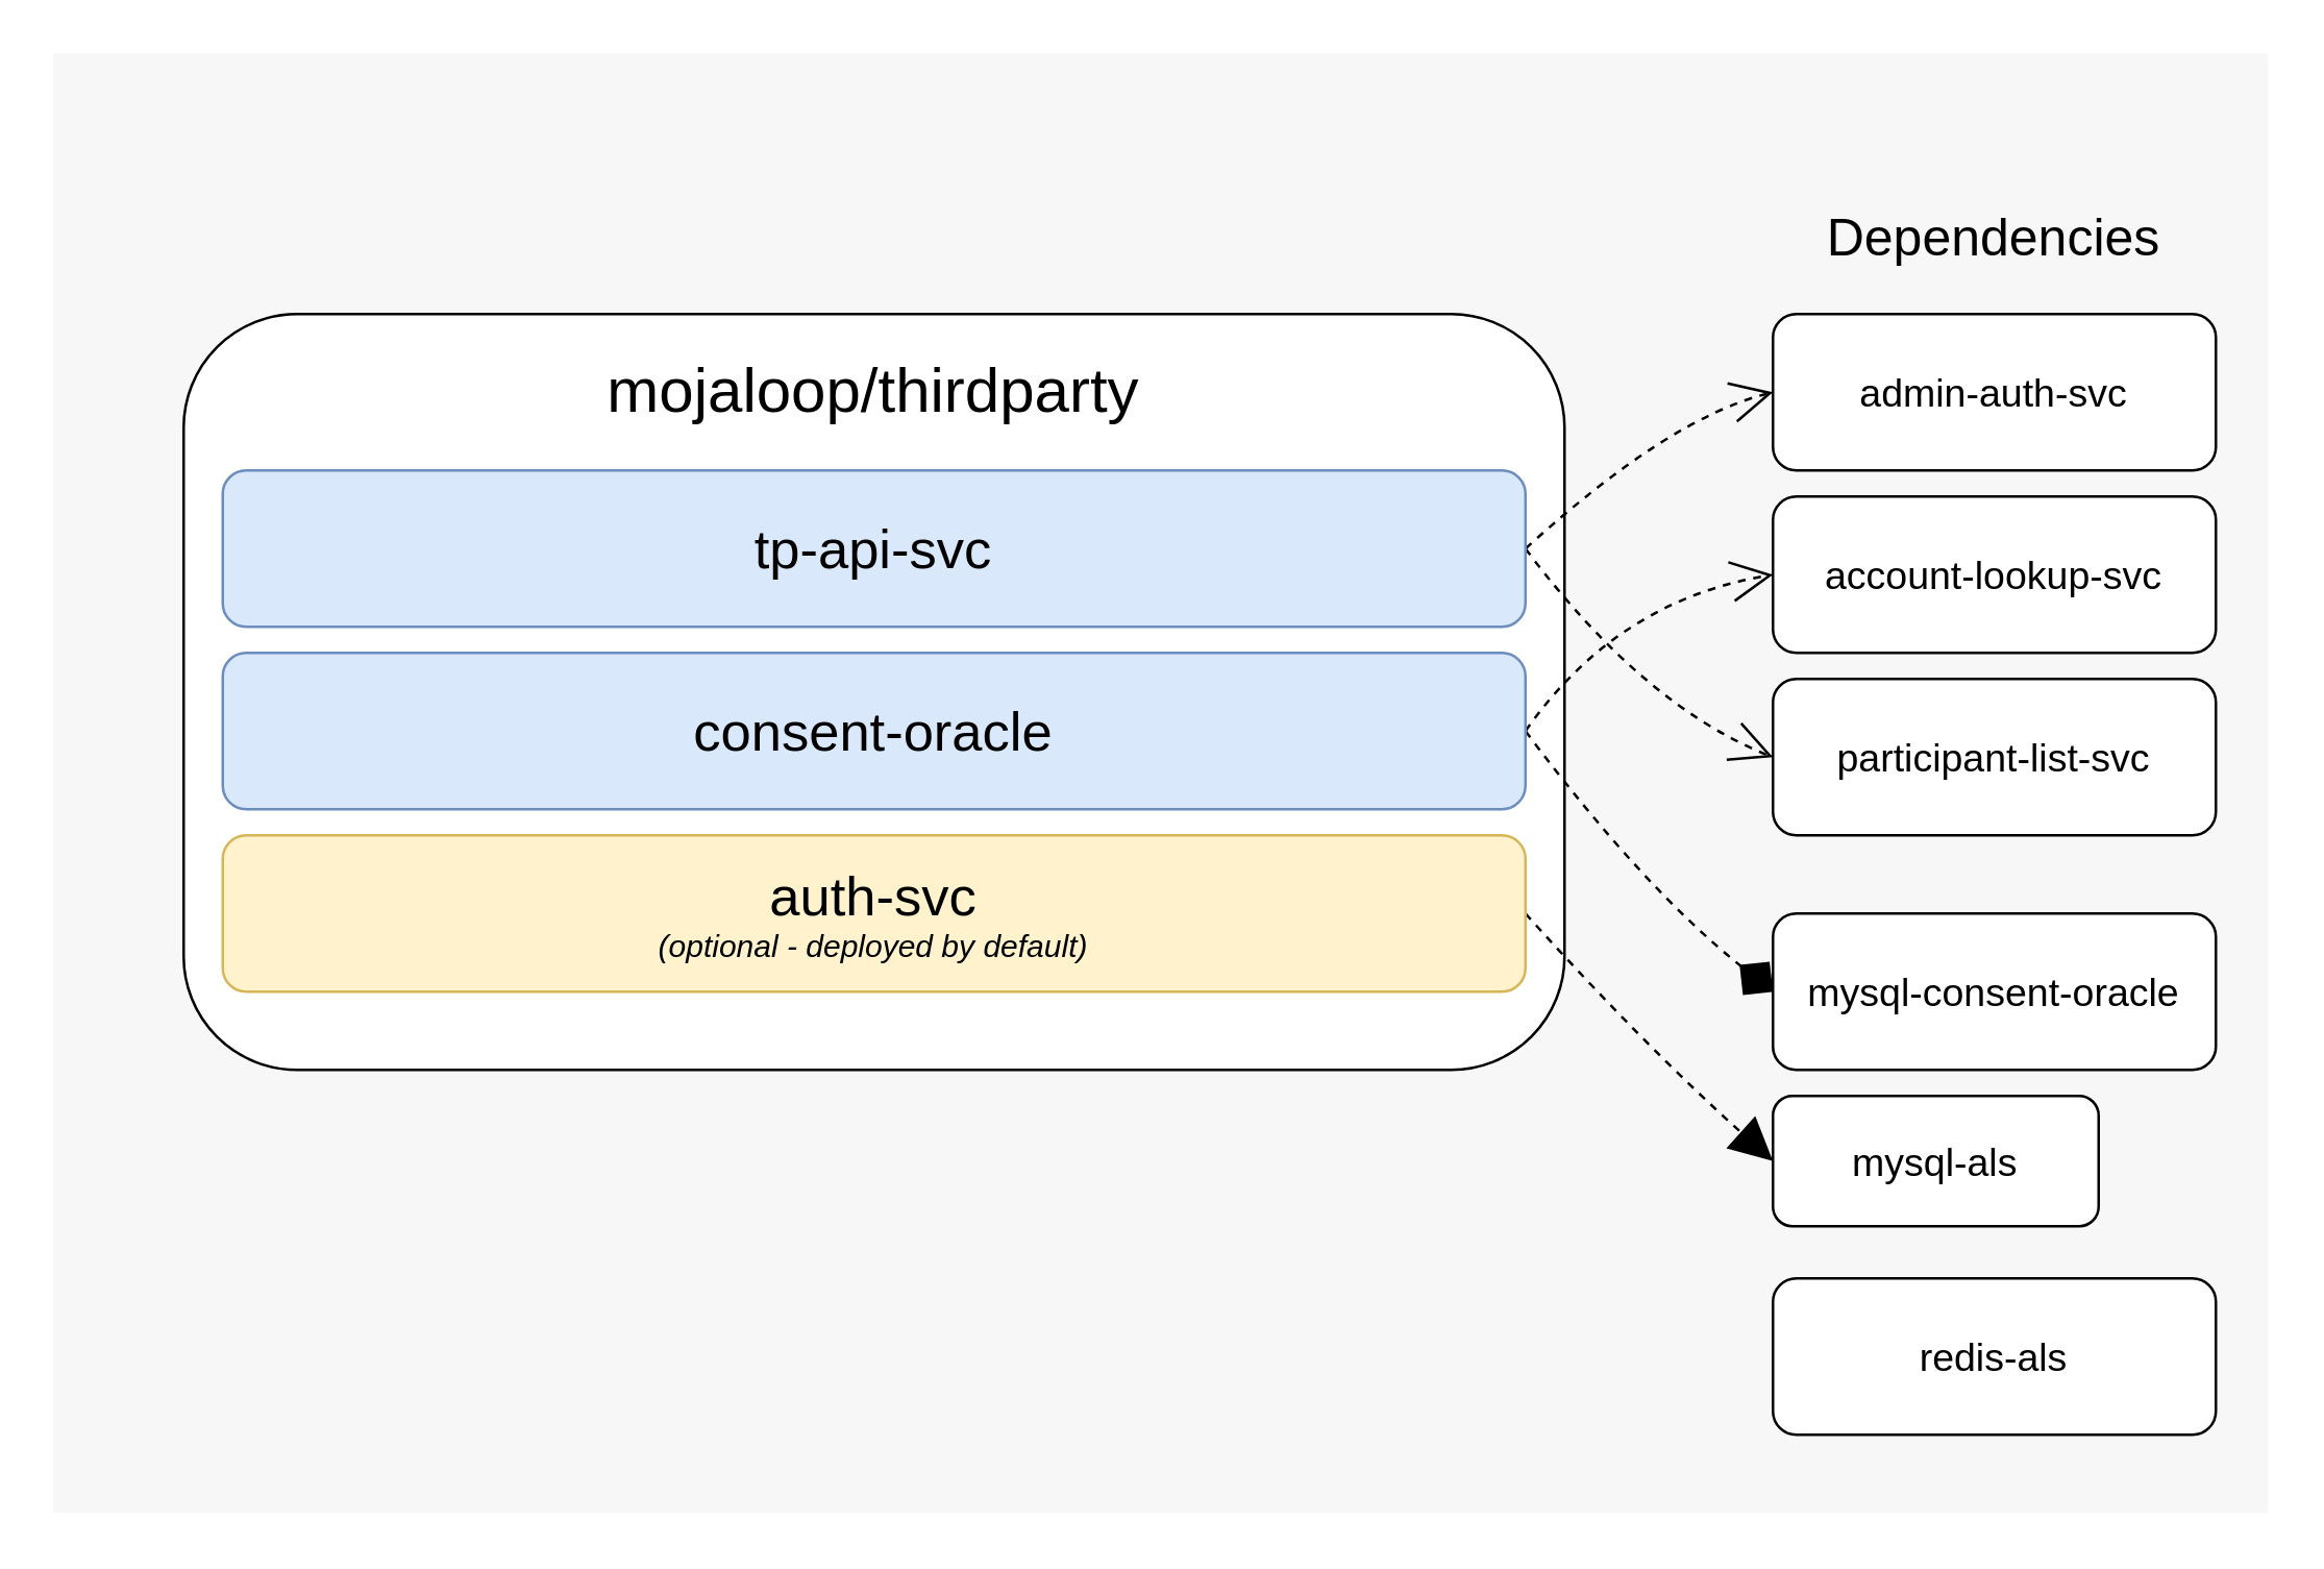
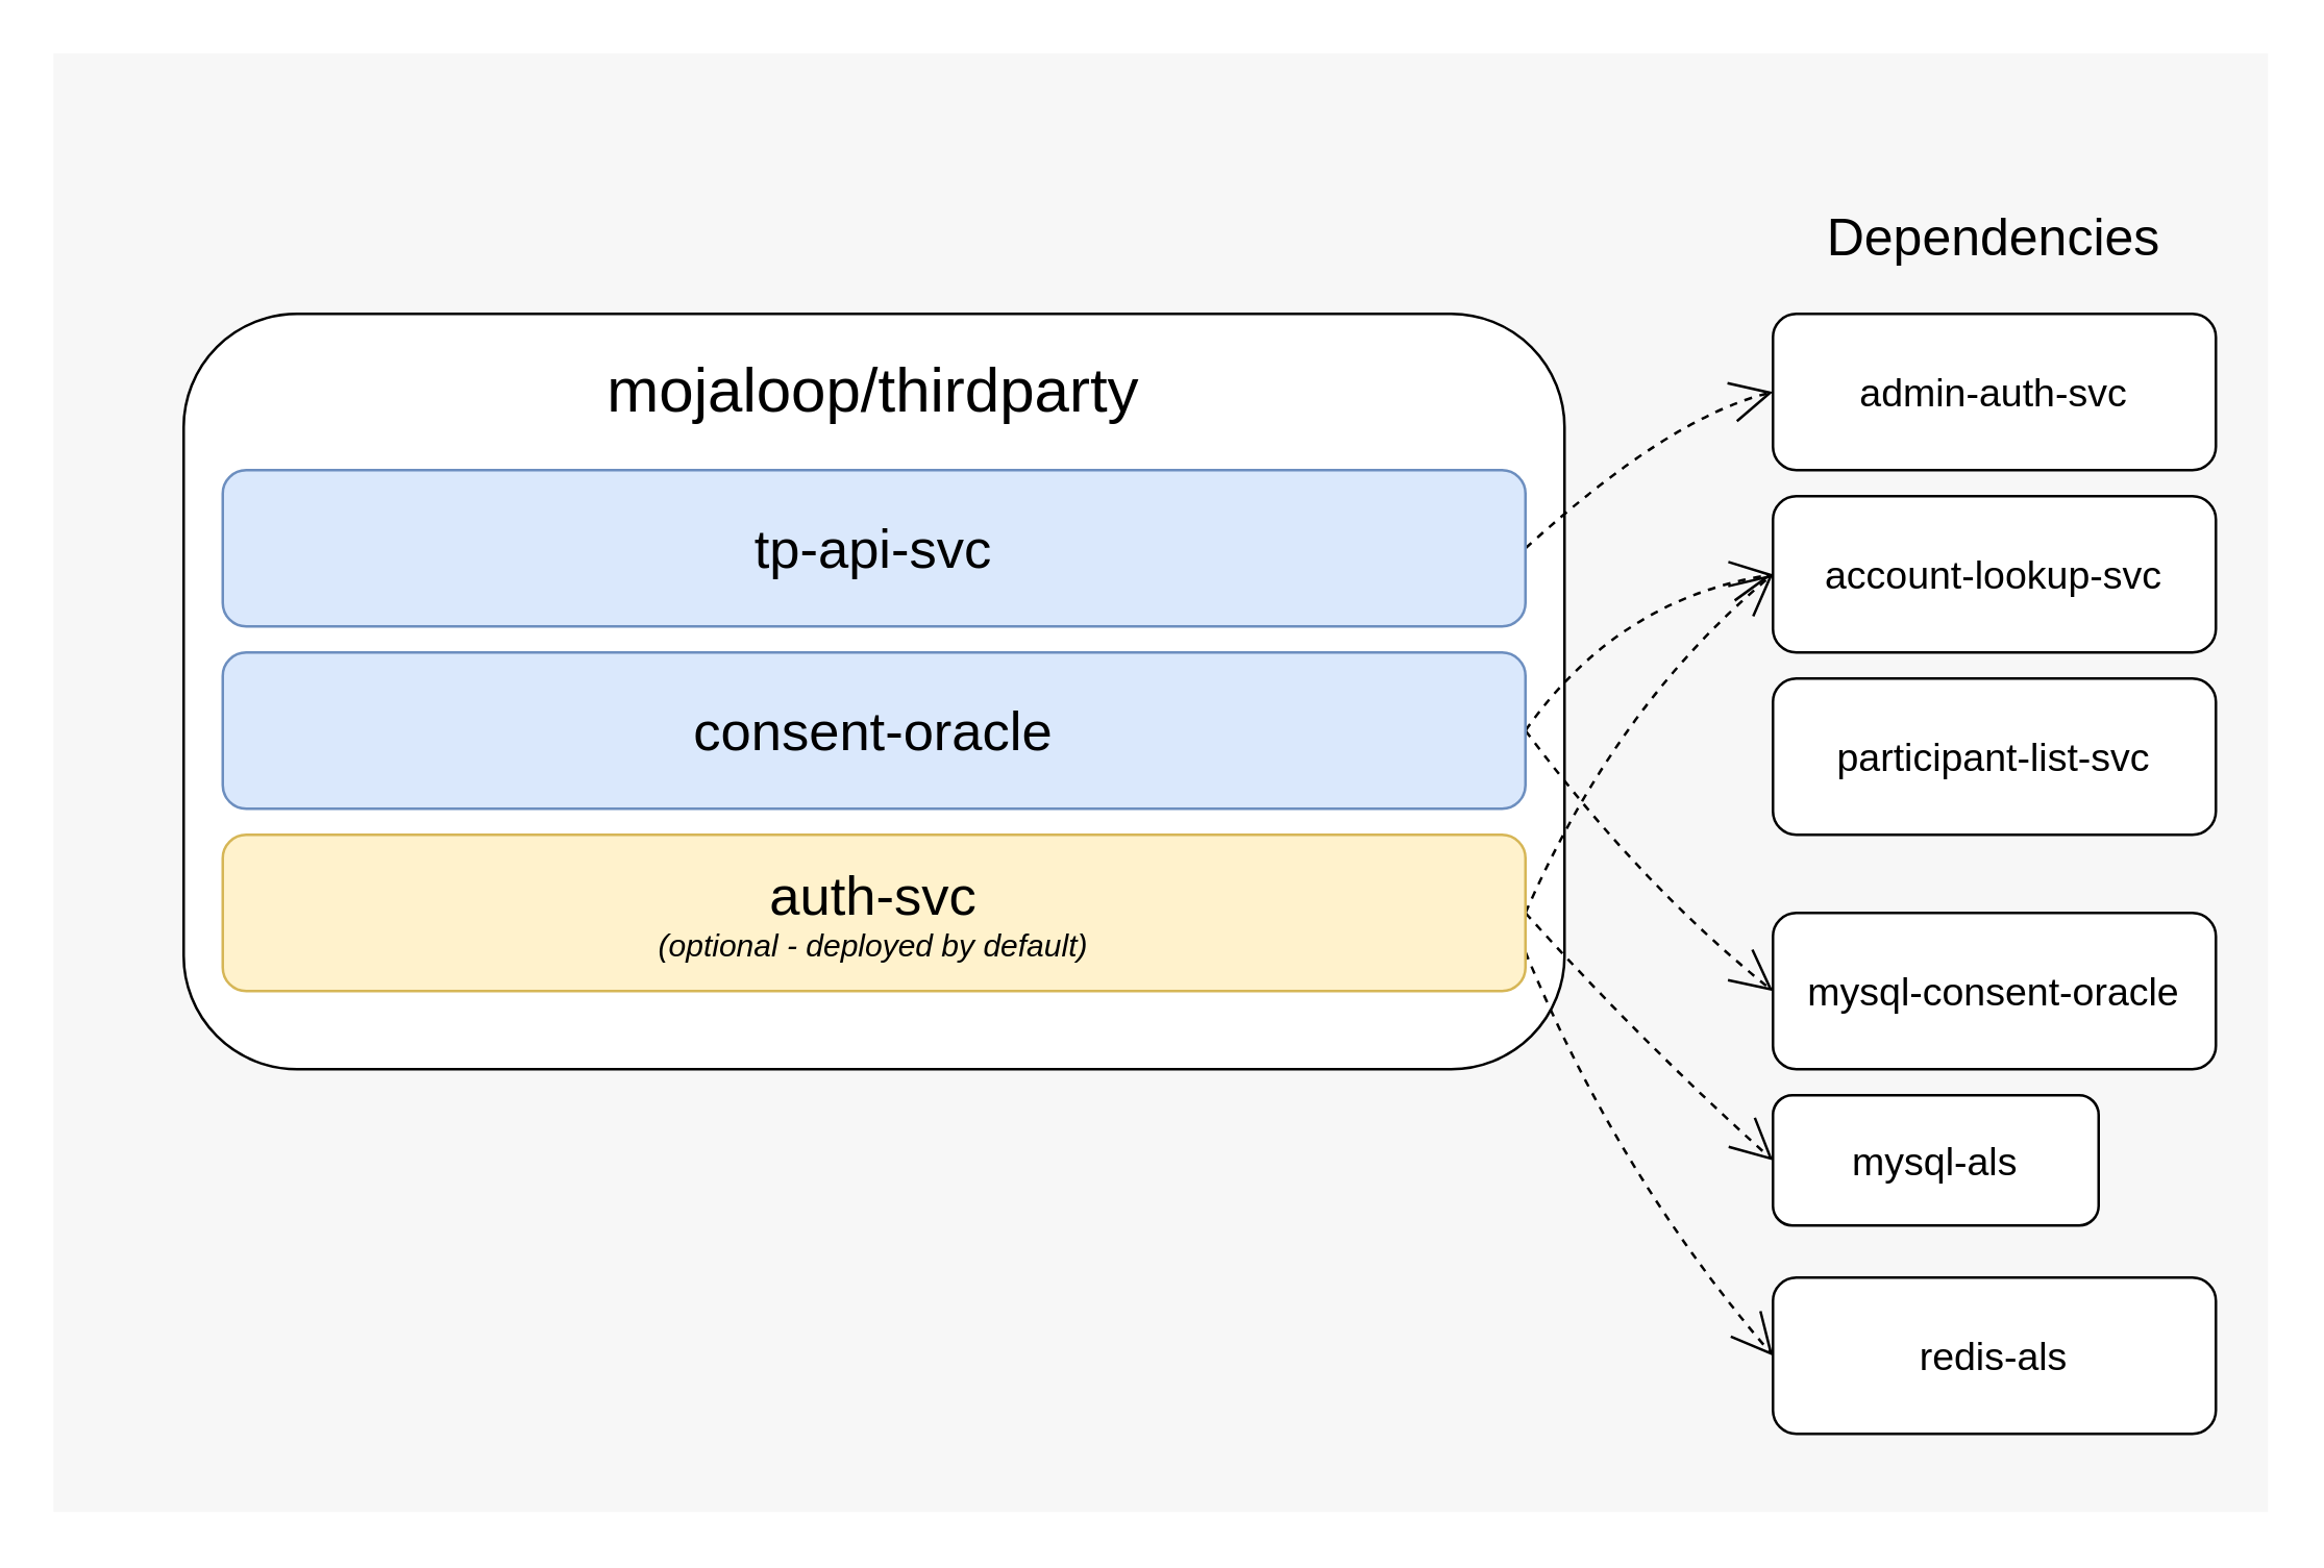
+ <mxCell id="12" style="edgeStyle=none;curved=1;rounded=0;orthogonalLoop=1;jettySize=auto;html=1;exitX=1;exitY=0.5;exitDx=0;exitDy=0;entryX=0;entryY=0.5;entryDx=0;entryDy=0;dashed=1;endArrow=open;startSize=14;endSize=14;sourcePerimeterSpacing=8;targetPerimeterSpacing=8;" edge="1" parent="1" source="15" target="11"><mxGeometry relative="1" as="geometry"><Array as="points"><mxPoint x="620" y="270" /></Array></mxGeometry></mxCell>
- <mxCell id="5" style="edgeStyle=none;curved=1;rounded=0;orthogonalLoop=1;jettySize=auto;html=1;exitX=1;exitY=0.5;exitDx=0;exitDy=0;entryX=0;entryY=0.5;entryDx=0;entryDy=0;dashed=1;endArrow=open;startSize=14;endSize=14;sourcePerimeterSpacing=8;targetPerimeterSpacing=8;" edge="1" parent="1" source="6" target="20"><mxGeometry relative="1" as="geometry"><Array as="points"><mxPoint x="630" y="270" /></Array></mxGeometry></mxCell>
- <mxCell id="8" style="edgeStyle=none;curved=1;rounded=0;orthogonalLoop=1;jettySize=auto;html=1;exitX=1;exitY=0.5;exitDx=0;exitDy=0;entryX=0;entryY=0.5;entryDx=0;entryDy=0;dashed=1;endArrow=diamond;startSize=14;endSize=14;sourcePerimeterSpacing=8;targetPerimeterSpacing=8;" edge="1" parent="1" source="9" target="19"><mxGeometry relative="1" as="geometry"><Array as="points"><mxPoint x="630" y="340" /></Array></mxGeometry></mxCell>
+ <mxCell id="8" style="edgeStyle=none;curved=1;rounded=0;orthogonalLoop=1;jettySize=auto;html=1;exitX=1;exitY=0.5;exitDx=0;exitDy=0;entryX=0;entryY=0.5;entryDx=0;entryDy=0;dashed=1;endArrow=open;startSize=14;endSize=14;sourcePerimeterSpacing=8;targetPerimeterSpacing=8;" edge="1" parent="1" source="9" target="19"><mxGeometry relative="1" as="geometry"><Array as="points"><mxPoint x="630" y="340" /></Array></mxGeometry></mxCell>
- <mxCell id="13" style="edgeStyle=none;curved=1;rounded=0;orthogonalLoop=1;jettySize=auto;html=1;exitX=1;exitY=0.5;exitDx=0;exitDy=0;entryX=0;entryY=0.5;entryDx=0;entryDy=0;dashed=1;endArrow=block;startSize=14;endSize=14;sourcePerimeterSpacing=8;targetPerimeterSpacing=8;" edge="1" parent="1" source="15" target="17"><mxGeometry relative="1" as="geometry"><Array as="points"><mxPoint x="630" y="400" /></Array></mxGeometry></mxCell>
+ <mxCell id="13" style="edgeStyle=none;curved=1;rounded=0;orthogonalLoop=1;jettySize=auto;html=1;exitX=1;exitY=0.5;exitDx=0;exitDy=0;entryX=0;entryY=0.5;entryDx=0;entryDy=0;dashed=1;endArrow=open;startSize=14;endSize=14;sourcePerimeterSpacing=8;targetPerimeterSpacing=8;" edge="1" parent="1" source="15" target="17"><mxGeometry relative="1" as="geometry"><Array as="points"><mxPoint x="630" y="400" /></Array></mxGeometry></mxCell>
+ <mxCell id="14" style="edgeStyle=none;curved=1;rounded=0;orthogonalLoop=1;jettySize=auto;html=1;exitX=1;exitY=0.75;exitDx=0;exitDy=0;entryX=0;entryY=0.5;entryDx=0;entryDy=0;dashed=1;endArrow=open;startSize=14;endSize=14;sourcePerimeterSpacing=8;targetPerimeterSpacing=8;" edge="1" parent="1" source="15" target="18"><mxGeometry relative="1" as="geometry"><Array as="points"><mxPoint x="620" y="450" /></Array></mxGeometry></mxCell>
